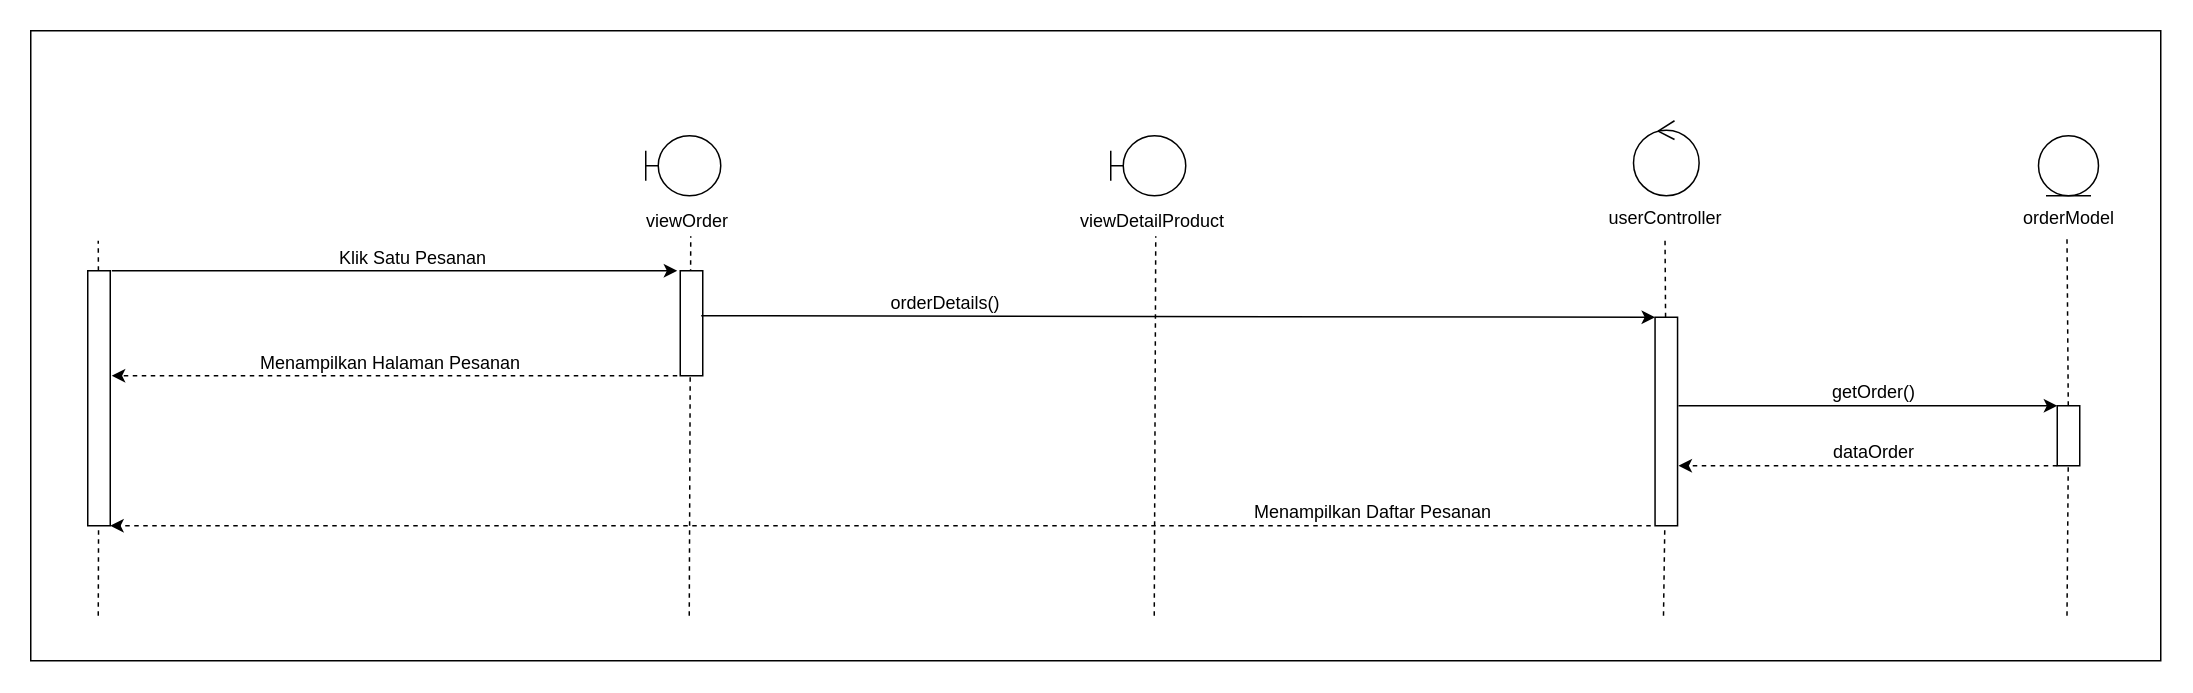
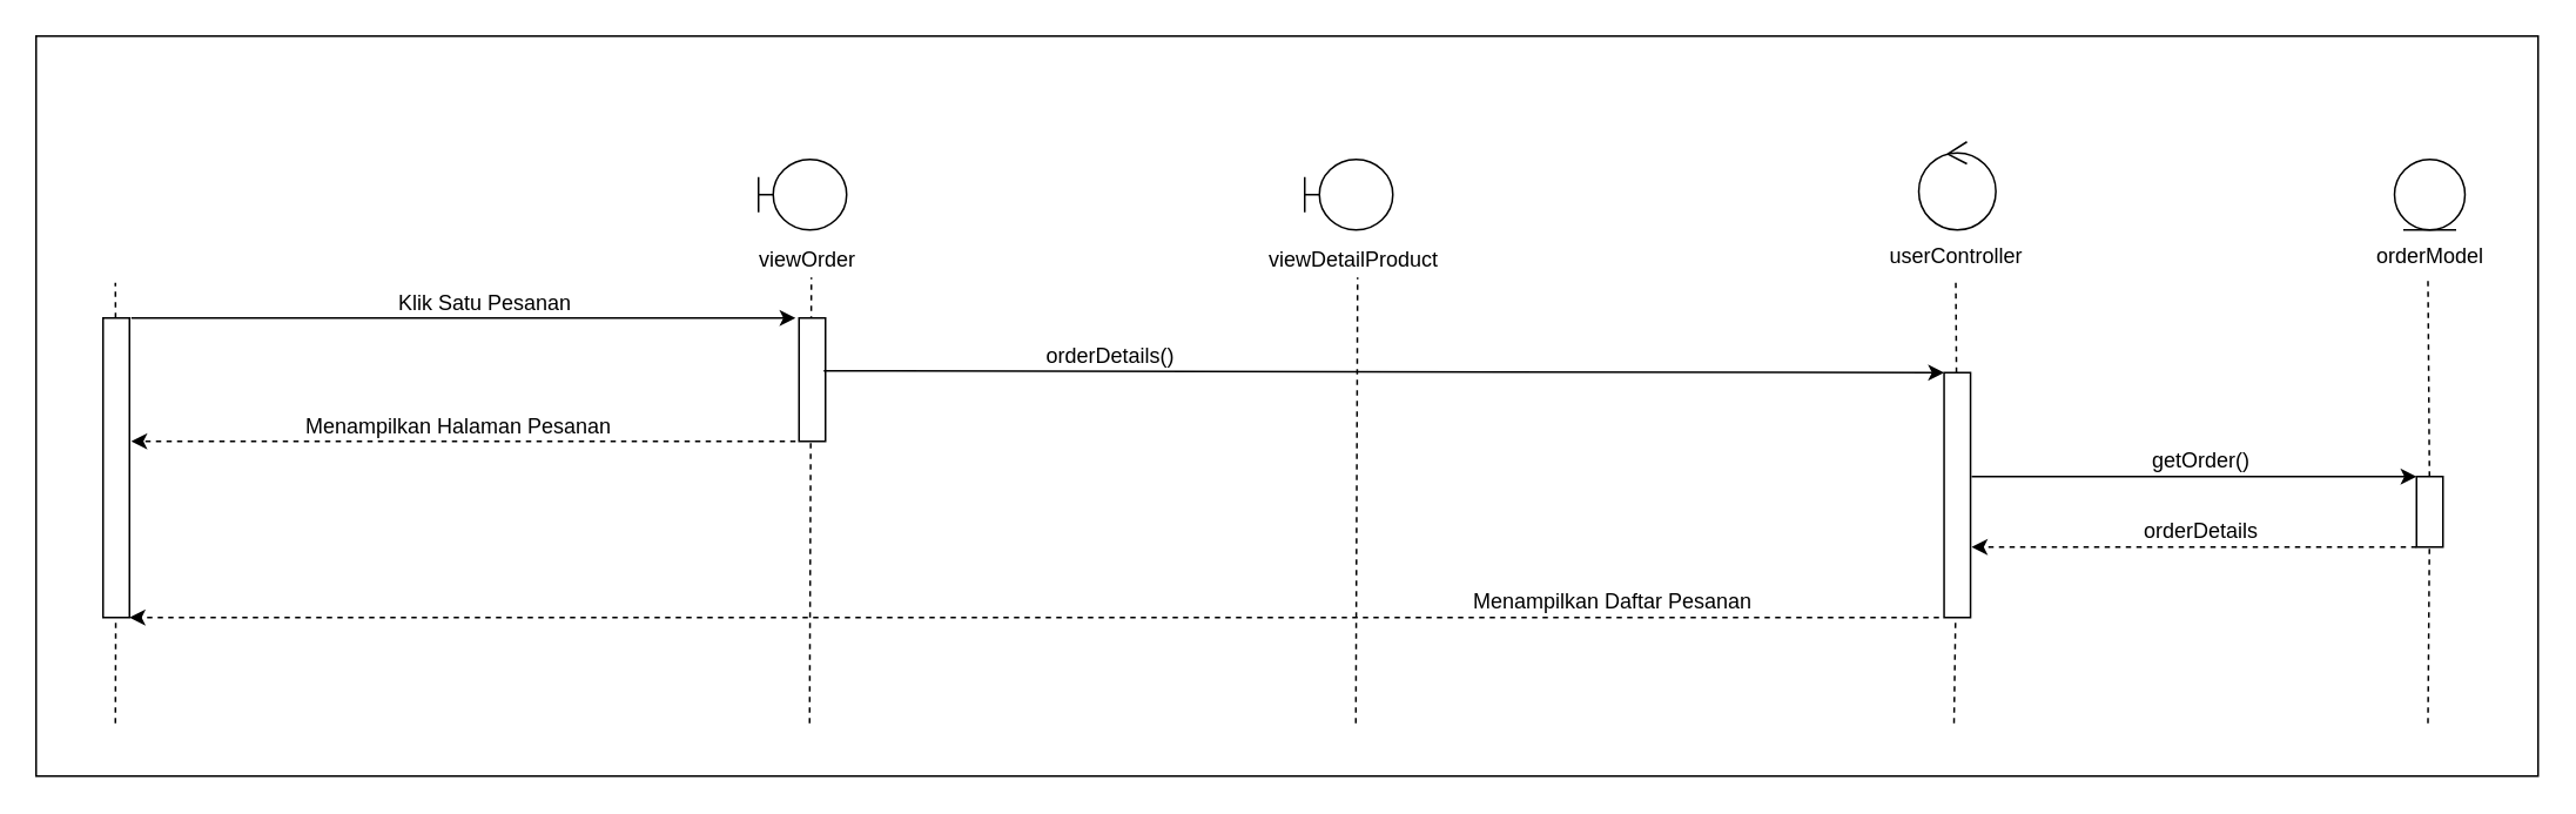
- <mxCell id="25" value="dataOrder" style="text;html=1;strokeColor=none;fillColor=none;align=center;verticalAlign=middle;whiteSpace=wrap;rounded=0;" vertex="1" parent="1"><mxGeometry x="1198.5" y="286" width="100" height="30" as="geometry" /></mxCell>
+ <mxCell id="25" value="orderDetails" style="text;html=1;strokeColor=none;fillColor=none;align=center;verticalAlign=middle;whiteSpace=wrap;rounded=0;" vertex="1" parent="1"><mxGeometry x="1198.5" y="286" width="100" height="30" as="geometry" /></mxCell>
